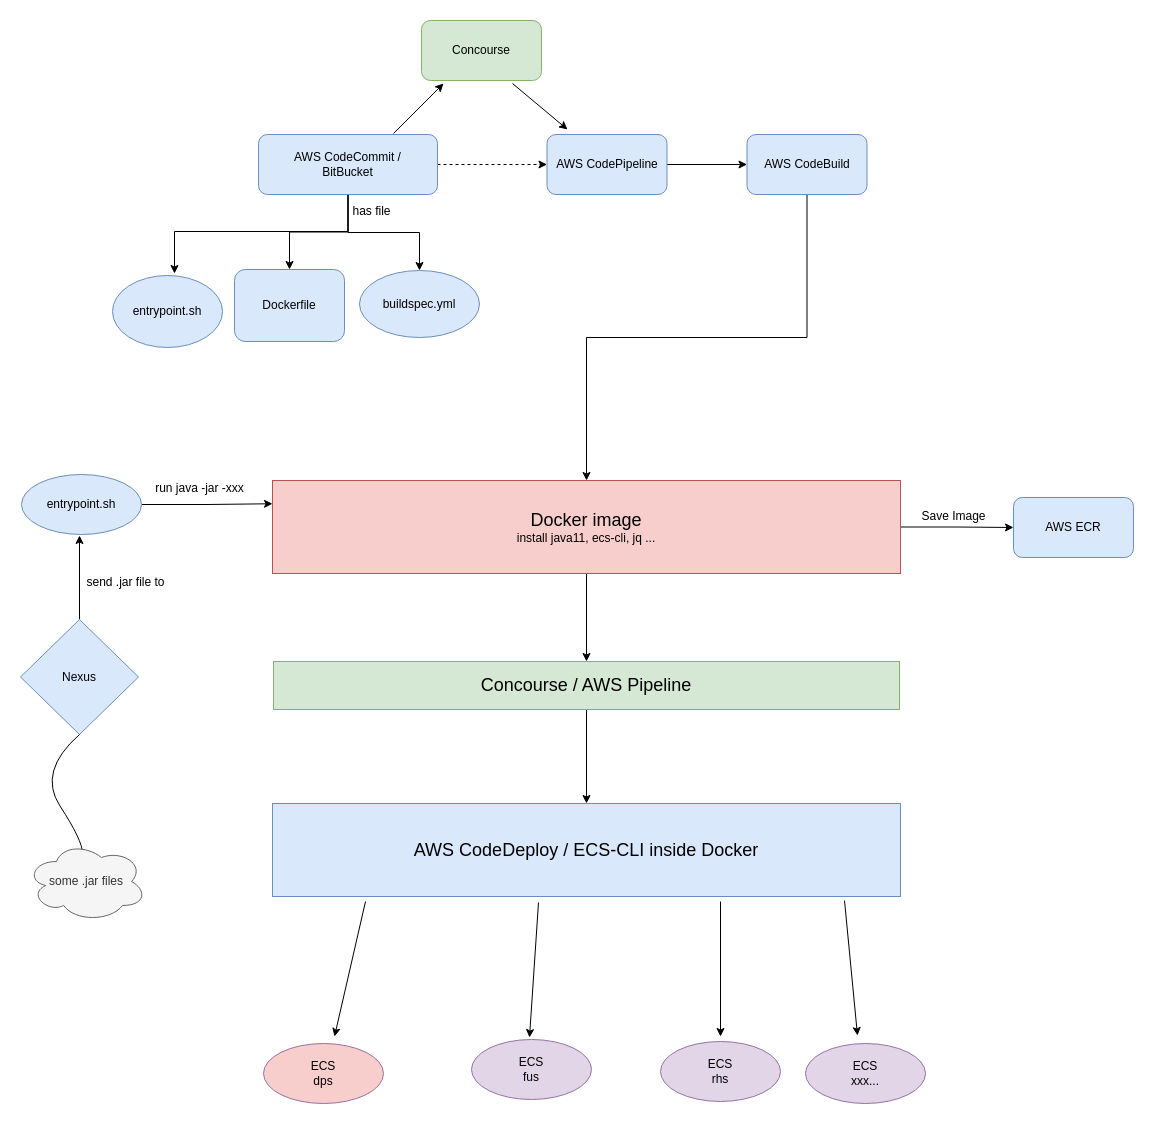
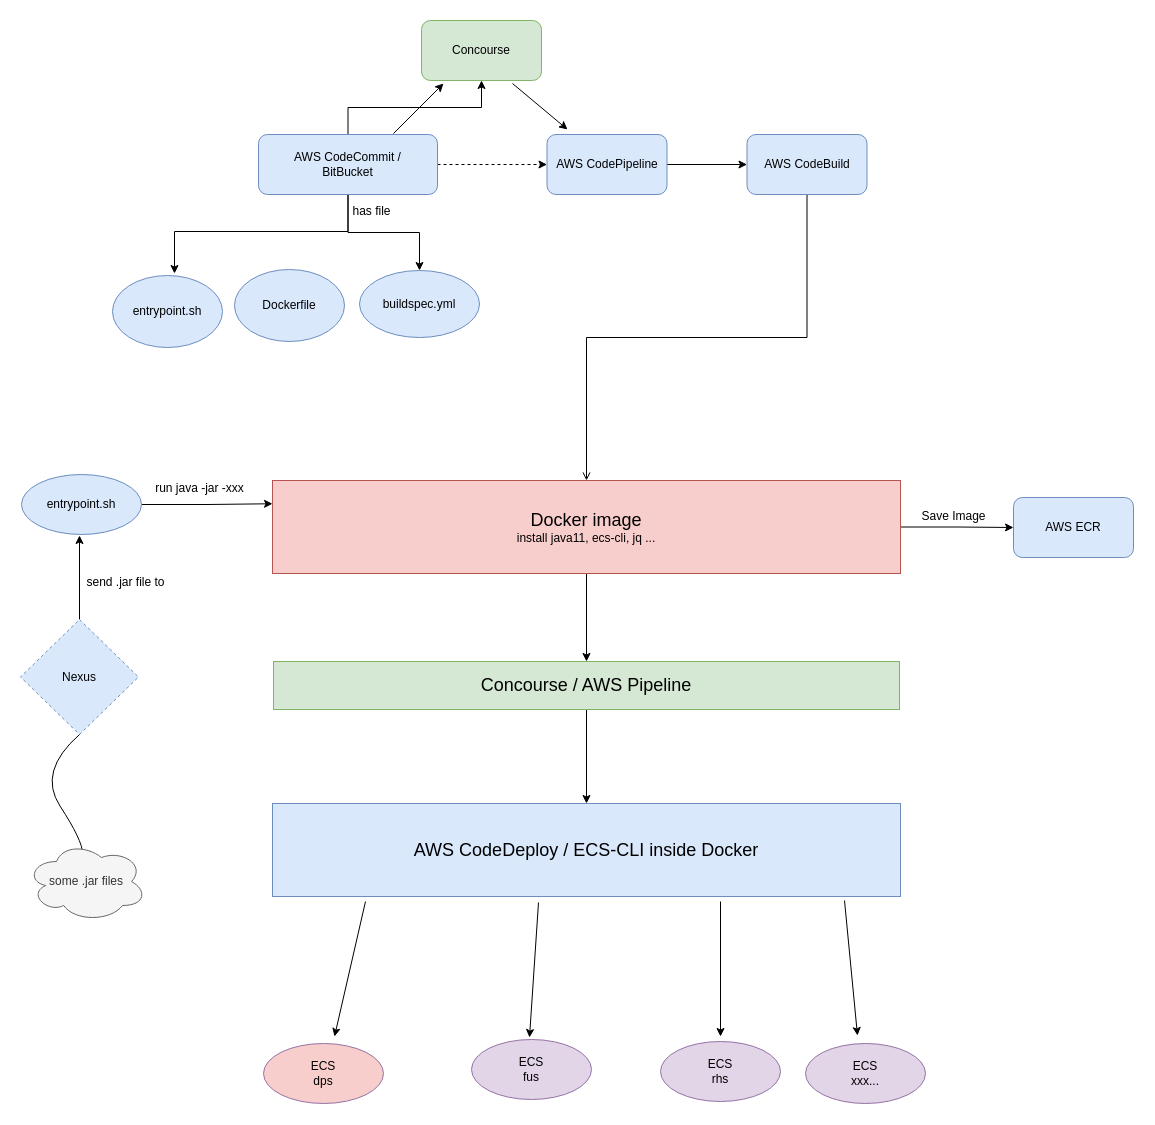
- <mxCell id="11" value="" style="edgeStyle=orthogonalEdgeStyle;rounded=0;orthogonalLoop=1;jettySize=auto;html=1;" edge="1" parent="1" source="15" target="16"><mxGeometry relative="1" as="geometry" /></mxCell>
+ <mxCell id="11" value="" style="edgeStyle=orthogonalEdgeStyle;rounded=0;orthogonalLoop=1;jettySize=auto;html=1;" edge="1" parent="1" source="15" target="37"><mxGeometry relative="1" as="geometry" /></mxCell>
- <mxCell id="16" value="Dockerfile" style="whiteSpace=wrap;html=1;strokeColor=#6c8ebf;fillColor=#dae8fc;rounded=1;" vertex="1" parent="1"><mxGeometry x="234" y="269" width="110" height="72" as="geometry" /></mxCell>
+ <mxCell id="16" value="Dockerfile" style="ellipse;whiteSpace=wrap;html=1;rounded=1;strokeColor=#6c8ebf;fillColor=#dae8fc;" vertex="1" parent="1"><mxGeometry x="234" y="269" width="110" height="72" as="geometry" /></mxCell>
- <mxCell id="27" style="edgeStyle=orthogonalEdgeStyle;rounded=0;orthogonalLoop=1;jettySize=auto;html=1;" edge="1" parent="1" source="28" target="4"><mxGeometry relative="1" as="geometry" /></mxCell>
+ <mxCell id="27" style="edgeStyle=orthogonalEdgeStyle;rounded=0;orthogonalLoop=1;jettySize=auto;html=1;endArrow=open;" edge="1" parent="1" source="28" target="4"><mxGeometry relative="1" as="geometry" /></mxCell>
- <mxCell id="10" value="Nexus" style="rhombus;whiteSpace=wrap;html=1;fillColor=#dae8fc;strokeColor=#6c8ebf;" vertex="1" parent="1"><mxGeometry x="20" y="619" width="118" height="115" as="geometry" /></mxCell>
+ <mxCell id="10" value="Nexus" style="rhombus;whiteSpace=wrap;html=1;fillColor=#dae8fc;strokeColor=#6c8ebf;dashed=1;" vertex="1" parent="1"><mxGeometry x="20" y="619" width="118" height="115" as="geometry" /></mxCell>
